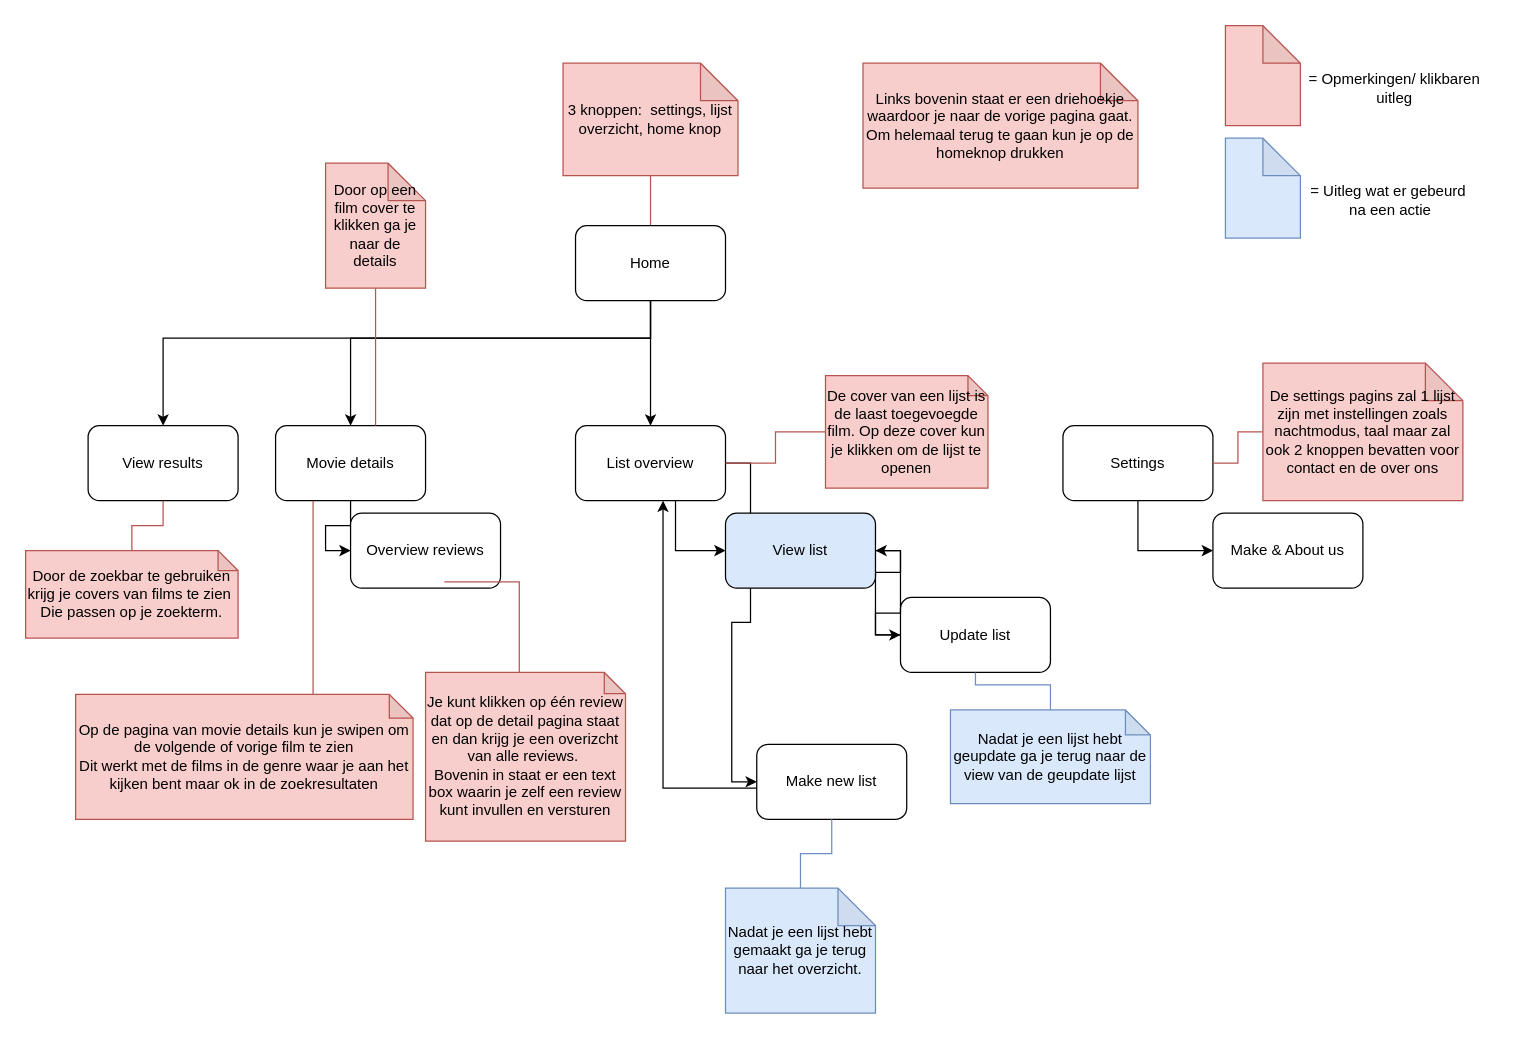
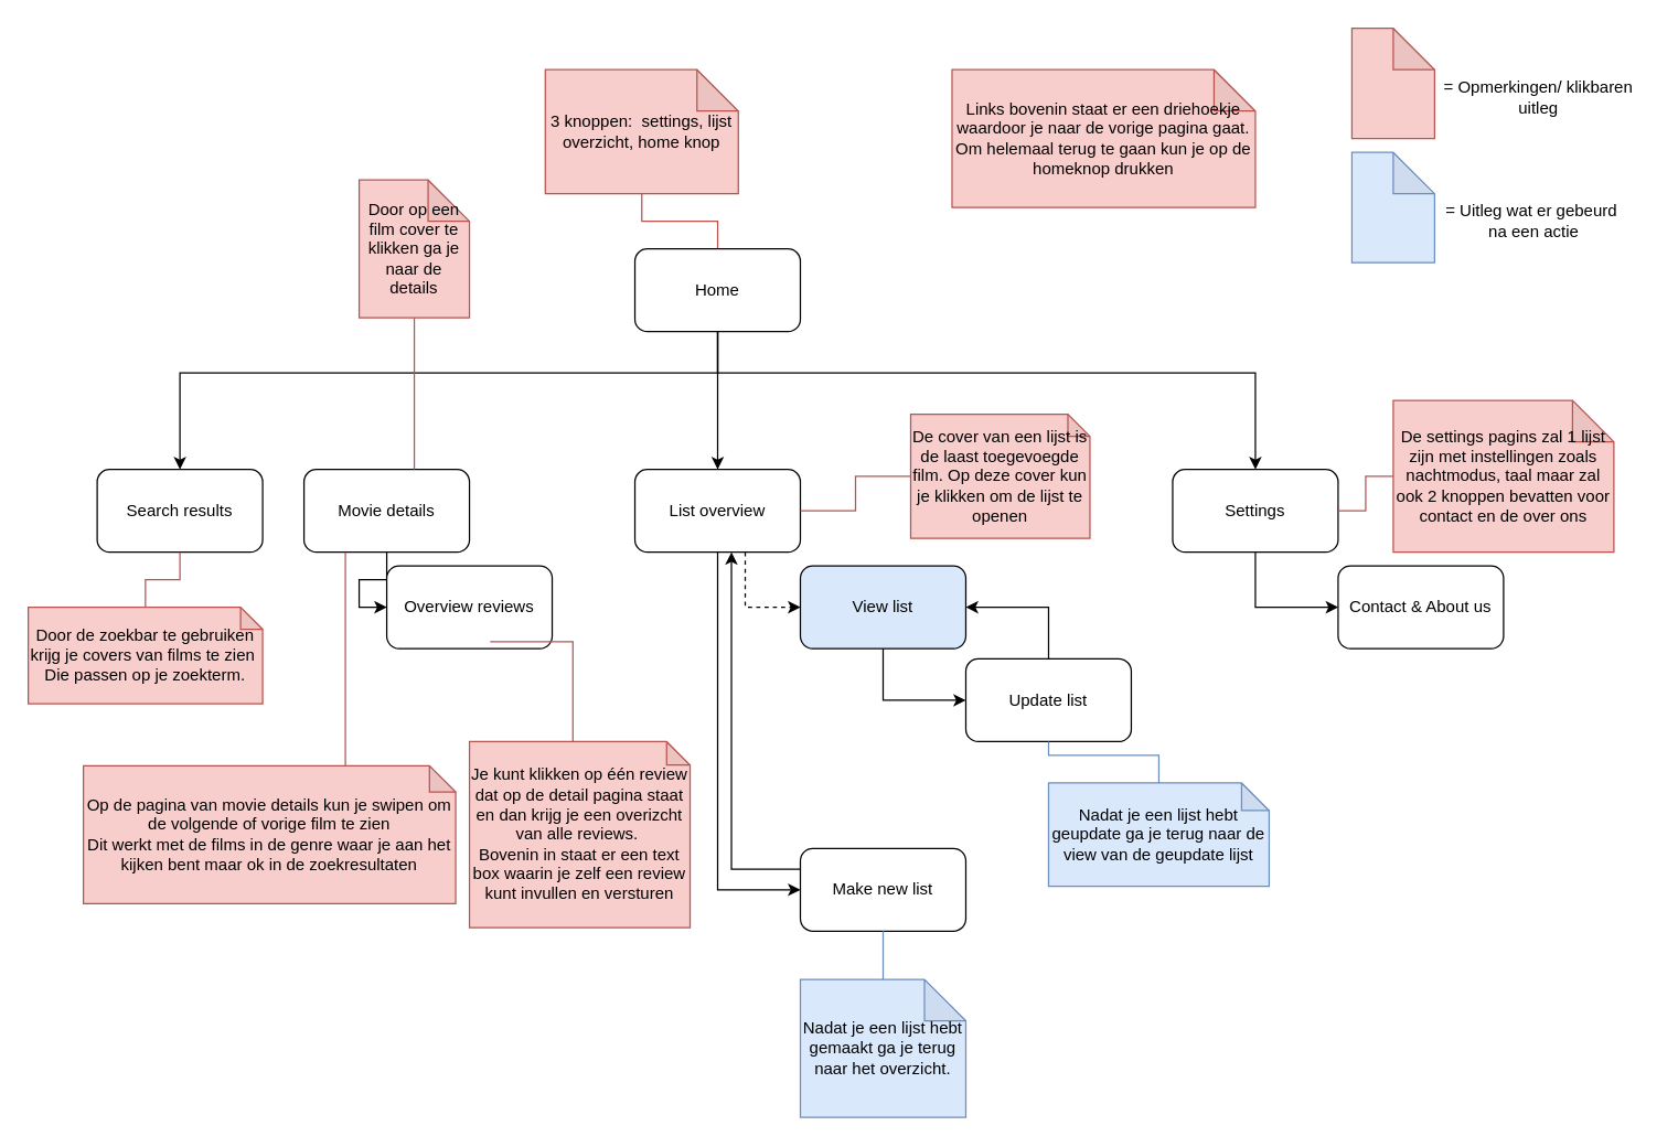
- <mxCell id="24" value="3 knoppen:&amp;nbsp; settings, lijst overzicht, home knop" style="shape=note;whiteSpace=wrap;html=1;backgroundOutline=1;darkOpacity=0.05;fillColor=#f8cecc;strokeColor=#b85450;" parent="1" vertex="1"><mxGeometry x="450" y="50" width="140" height="90" as="geometry" /></mxCell>
+ <mxCell id="24" value="3 knoppen:&amp;nbsp; settings, lijst overzicht, home knop" style="shape=note;whiteSpace=wrap;html=1;backgroundOutline=1;darkOpacity=0.05;fillColor=#f8cecc;strokeColor=#b85450;" parent="1" vertex="1"><mxGeometry x="395" y="50" width="140" height="90" as="geometry" /></mxCell>
+ <mxCell id="4" style="edgeStyle=orthogonalEdgeStyle;rounded=0;orthogonalLoop=1;jettySize=auto;html=1;entryX=0.5;entryY=0;entryDx=0;entryDy=0;" parent="1" source="7" target="19" edge="1"><mxGeometry relative="1" as="geometry"><Array as="points"><mxPoint x="520" y="270" /><mxPoint x="910" y="270" /></Array></mxGeometry></mxCell>
- <mxCell id="2" value="" style="edgeStyle=orthogonalEdgeStyle;rounded=0;orthogonalLoop=1;jettySize=auto;html=1;entryX=0.5;entryY=0;entryDx=0;entryDy=0;" parent="1" source="7" target="9" edge="1"><mxGeometry relative="1" as="geometry"><Array as="points"><mxPoint x="520" y="270" /><mxPoint x="280" y="270" /></Array></mxGeometry></mxCell>
- <mxCell id="21" value="View results" style="rounded=1;whiteSpace=wrap;html=1;" parent="1" vertex="1"><mxGeometry x="70" y="340" width="120" height="60" as="geometry" /></mxCell>
+ <mxCell id="21" value="Search results" style="rounded=1;whiteSpace=wrap;html=1;" parent="1" vertex="1"><mxGeometry x="70" y="340" width="120" height="60" as="geometry" /></mxCell>
- <mxCell id="11" style="edgeStyle=orthogonalEdgeStyle;rounded=0;orthogonalLoop=1;jettySize=auto;html=1;entryX=0;entryY=0.5;entryDx=0;entryDy=0;endArrow=classic;endFill=1;" edge="1" parent="1" source="12" target="23"><mxGeometry relative="1" as="geometry"><Array as="points"><mxPoint x="540" y="440" /></Array></mxGeometry></mxCell>
+ <mxCell id="11" style="edgeStyle=orthogonalEdgeStyle;rounded=0;orthogonalLoop=1;jettySize=auto;html=1;entryX=0;entryY=0.5;entryDx=0;entryDy=0;endArrow=classic;endFill=1;dashed=1;" edge="1" parent="1" source="12" target="23"><mxGeometry relative="1" as="geometry"><Array as="points"><mxPoint x="540" y="440" /></Array></mxGeometry></mxCell>
- <mxCell id="20" value="Make &amp;amp; About us" style="rounded=1;whiteSpace=wrap;html=1;" parent="1" vertex="1"><mxGeometry x="970" y="410" width="120" height="60" as="geometry" /></mxCell>
+ <mxCell id="20" value="Contact &amp;amp; About us" style="rounded=1;whiteSpace=wrap;html=1;" parent="1" vertex="1"><mxGeometry x="970" y="410" width="120" height="60" as="geometry" /></mxCell>
- <mxCell id="16" value="Update list" style="rounded=1;whiteSpace=wrap;html=1;" parent="1" vertex="1"><mxGeometry x="720" y="477.5" width="120" height="60" as="geometry" /></mxCell>
+ <mxCell id="16" value="Update list" style="rounded=1;whiteSpace=wrap;html=1;" parent="1" vertex="1"><mxGeometry x="700" y="477.5" width="120" height="60" as="geometry" /></mxCell>
- <mxCell id="14" value="Make new list" style="rounded=1;whiteSpace=wrap;html=1;" parent="1" vertex="1"><mxGeometry x="605" y="595" width="120" height="60" as="geometry" /></mxCell>
+ <mxCell id="14" value="Make new list" style="rounded=1;whiteSpace=wrap;html=1;" parent="1" vertex="1"><mxGeometry x="580" y="615" width="120" height="60" as="geometry" /></mxCell>
